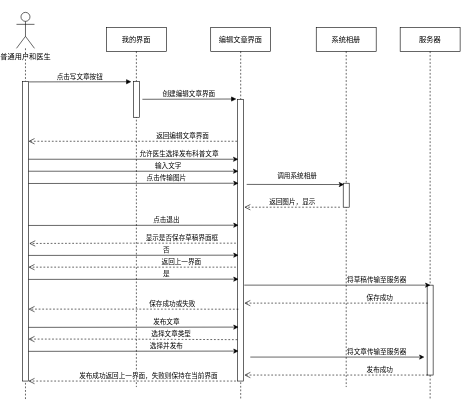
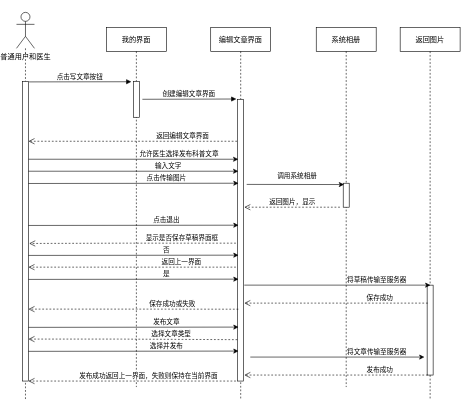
- <mxCell id="5" value="服务器" style="shape=umlLifeline;perimeter=lifelinePerimeter;container=1;collapsible=0;recursiveResize=0;rounded=0;shadow=0;strokeWidth=1;" parent="1" vertex="1"><mxGeometry x="660" y="45" width="100" height="620" as="geometry" /></mxCell>
+ <mxCell id="5" value="返回图片" style="shape=umlLifeline;perimeter=lifelinePerimeter;container=1;collapsible=0;recursiveResize=0;rounded=0;shadow=0;strokeWidth=1;" parent="1" vertex="1"><mxGeometry x="660" y="45" width="100" height="620" as="geometry" /></mxCell>
